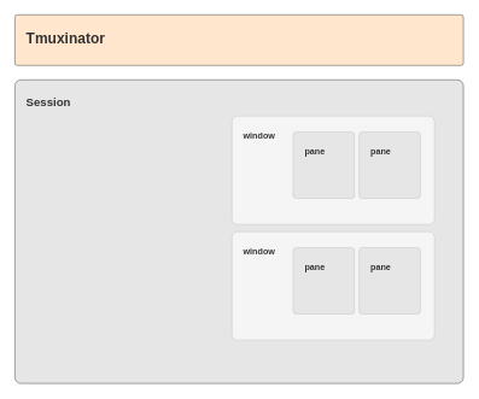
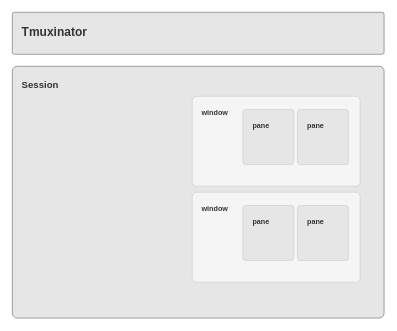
- <mxCell id="2" value="Tmuxinator" style="rounded=1;whiteSpace=wrap;html=1;fontStyle=1;arcSize=5;align=left;verticalAlign=top;spacingLeft=8;spacingTop=8;fontSize=20;fontColor=#333333;strokeColor=#666666;fillColor=#ffe6cc;spacingBottom=16;spacing=8;container=1;dropTarget=1;recursiveResize=0;collapsible=0;" vertex="1" parent="1"><mxGeometry x="20" y="20" width="620" height="70" as="geometry" /></mxCell>
+ <mxCell id="2" value="Tmuxinator" style="rounded=1;whiteSpace=wrap;html=1;fontStyle=1;arcSize=5;align=left;verticalAlign=top;spacingLeft=8;spacingTop=8;fontSize=20;fontColor=#333333;strokeColor=#666666;fillColor=#E6E6E6;spacingBottom=16;spacing=8;container=1;dropTarget=1;recursiveResize=0;collapsible=0;" vertex="1" parent="1"><mxGeometry x="20" y="20" width="620" height="70" as="geometry" /></mxCell>
